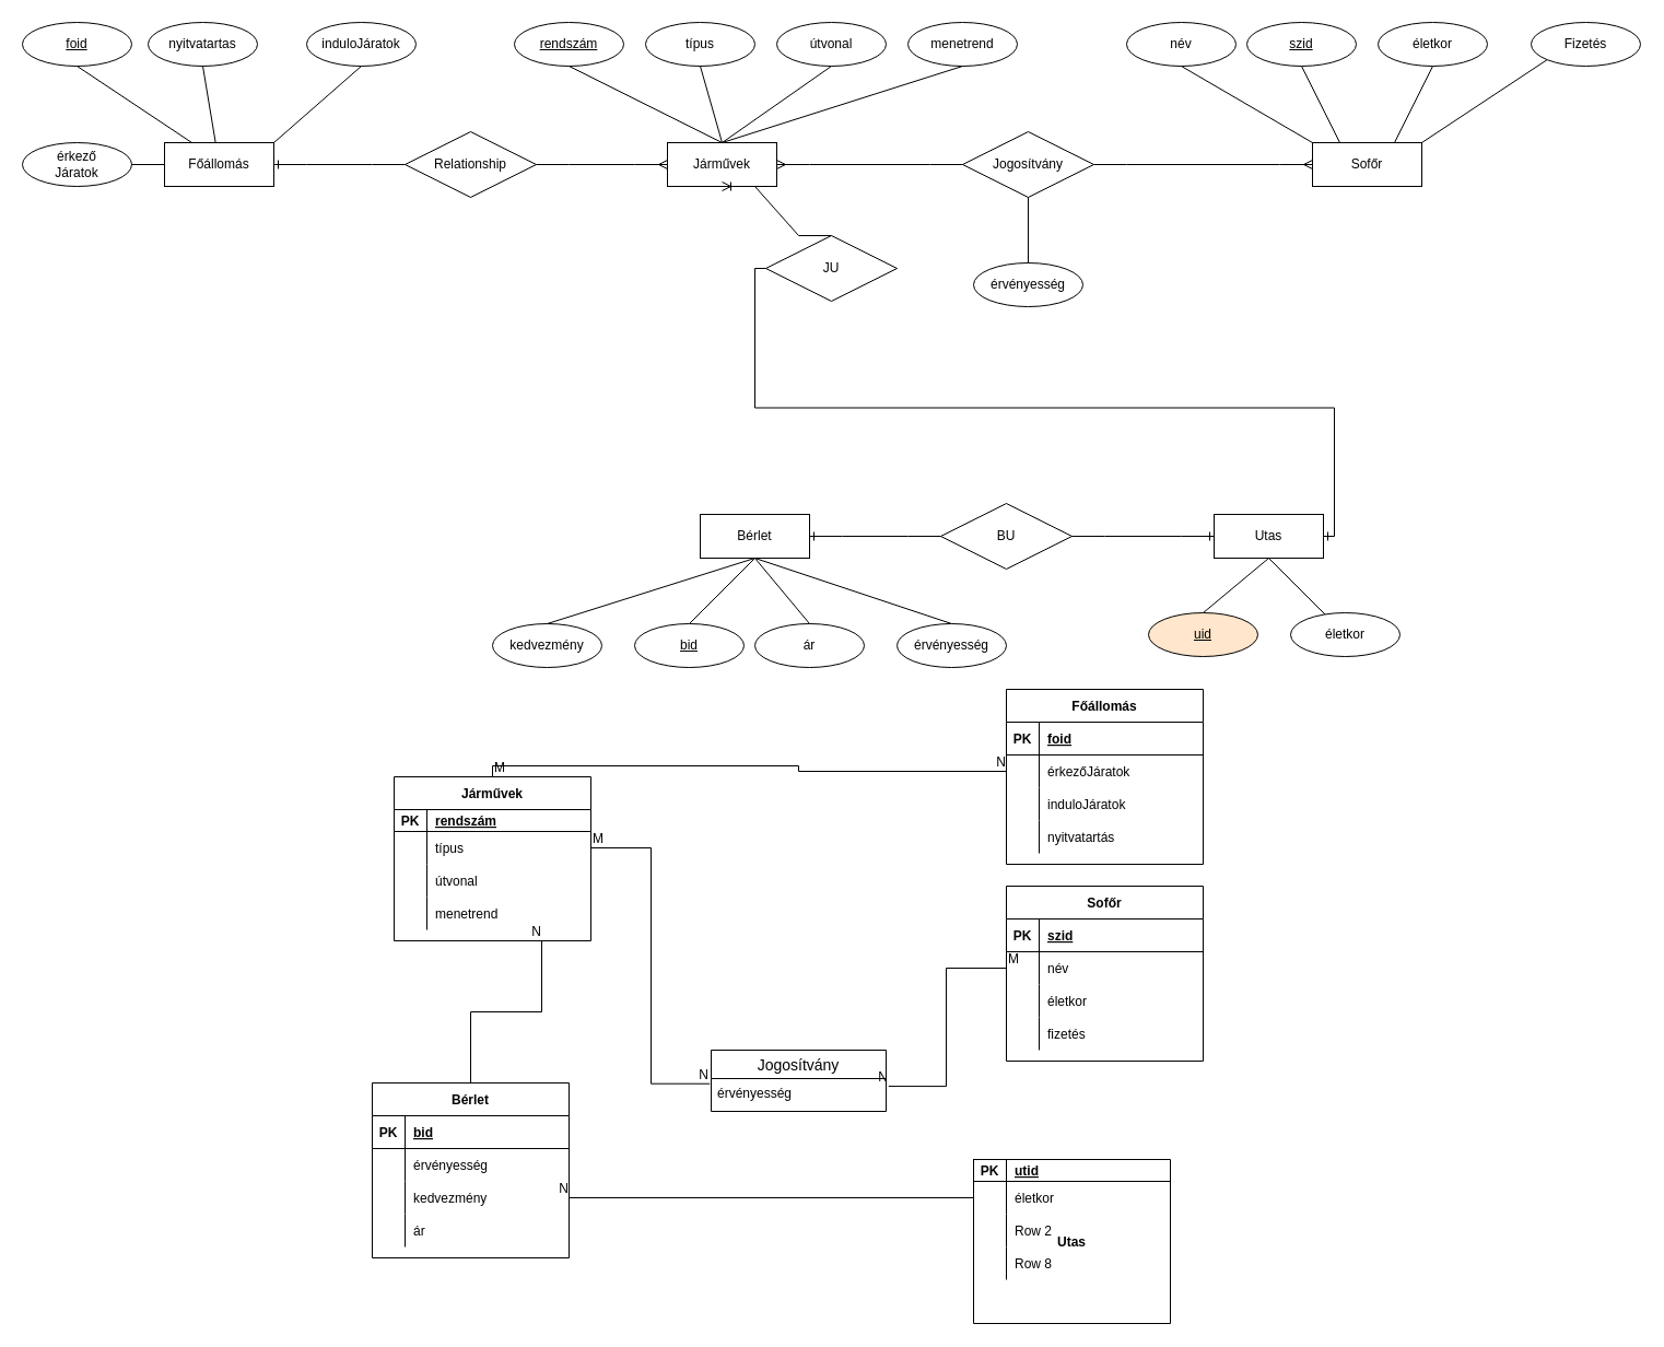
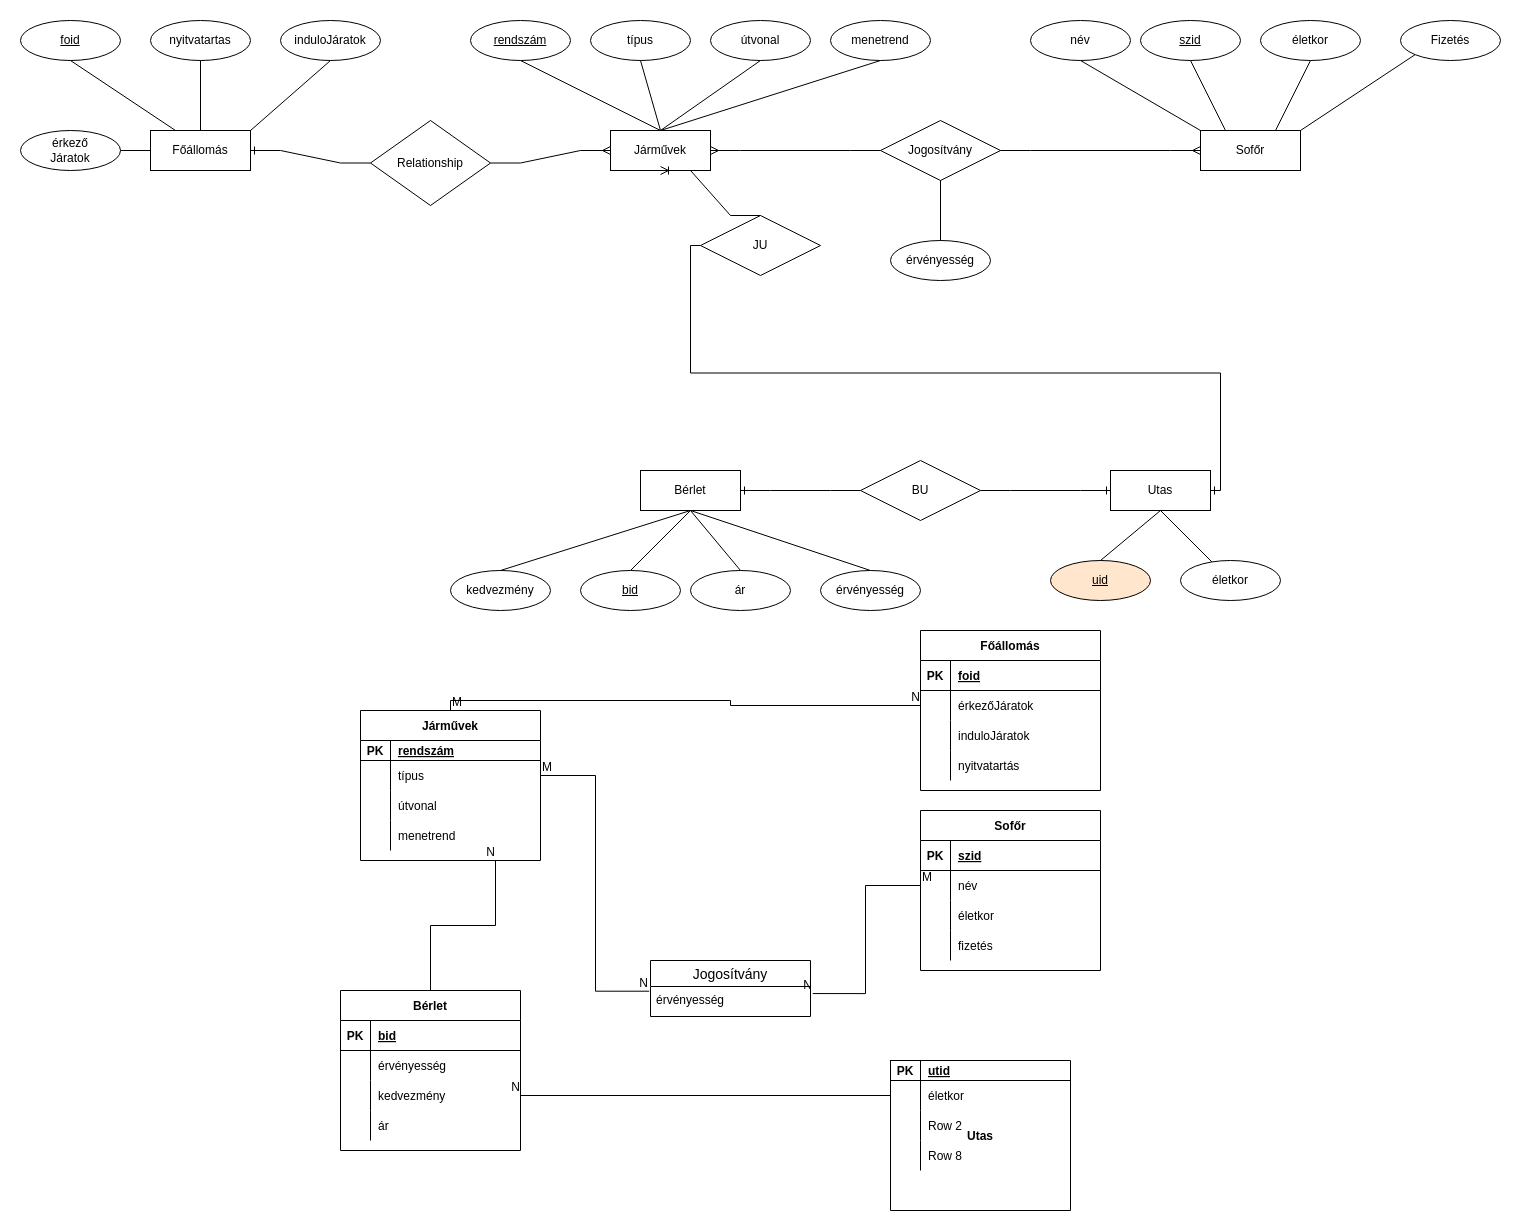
- <mxCell id="55" value="nyitvatartas" style="ellipse;whiteSpace=wrap;html=1;align=center;" parent="1" vertex="1"><mxGeometry x="135" y="20" width="100" height="40" as="geometry" /></mxCell>
+ <mxCell id="55" value="nyitvatartas" style="ellipse;whiteSpace=wrap;html=1;align=center;" parent="1" vertex="1"><mxGeometry x="150" y="20" width="100" height="40" as="geometry" /></mxCell>
- <mxCell id="51" value="Relationship" style="shape=rhombus;perimeter=rhombusPerimeter;whiteSpace=wrap;html=1;align=center;" parent="1" vertex="1"><mxGeometry x="370" y="120" width="120" height="60" as="geometry" /></mxCell>
+ <mxCell id="51" value="Relationship" style="shape=rhombus;perimeter=rhombusPerimeter;whiteSpace=wrap;html=1;align=center;" parent="1" vertex="1"><mxGeometry x="370" y="120" width="120" height="85" as="geometry" /></mxCell>
